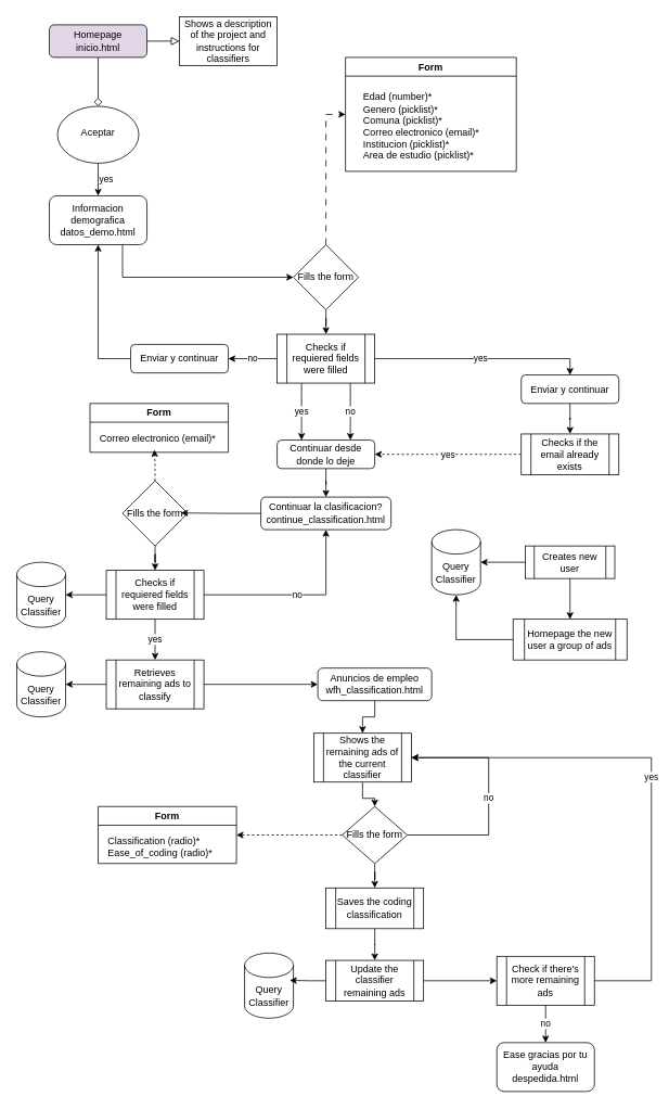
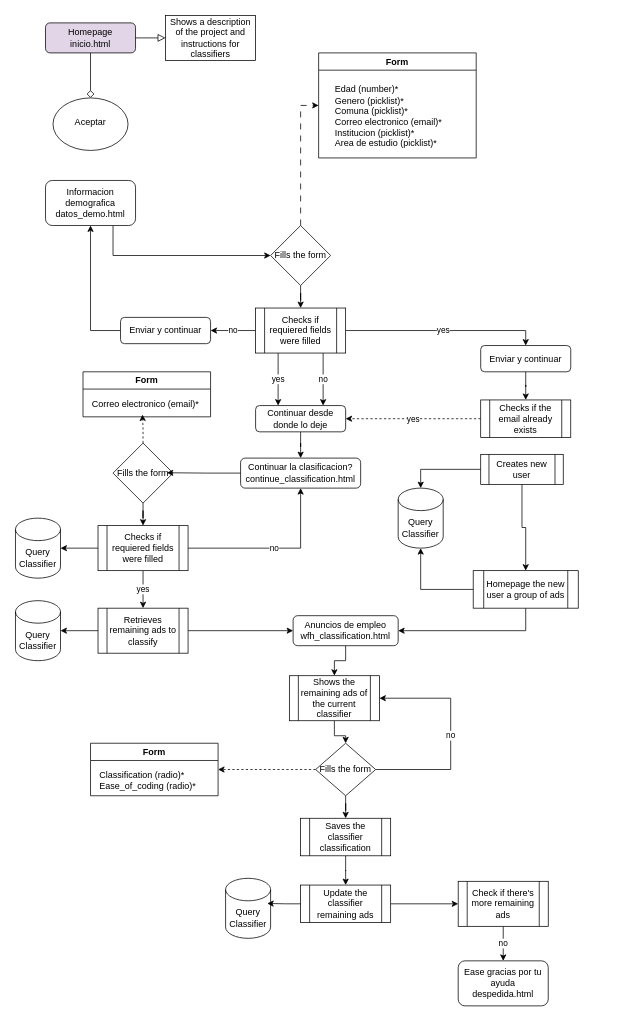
- <mxCell id="9" value="yes" style="edgeStyle=orthogonalEdgeStyle;rounded=0;orthogonalLoop=1;jettySize=auto;html=1;" edge="1" parent="1" source="4" target="8"><mxGeometry y="10" relative="1" as="geometry"><mxPoint as="offset" /></mxGeometry></mxCell>
- <mxCell id="21" value="Creates new user" style="shape=process;whiteSpace=wrap;html=1;backgroundOutline=1;" vertex="1" parent="1"><mxGeometry x="645" y="670" width="110" height="40" as="geometry" /></mxCell>
+ <mxCell id="21" value="Creates new user" style="shape=process;whiteSpace=wrap;html=1;backgroundOutline=1;" vertex="1" parent="1"><mxGeometry x="640" y="605" width="110" height="40" as="geometry" /></mxCell>
+ <mxCell id="48" style="edgeStyle=orthogonalEdgeStyle;rounded=0;orthogonalLoop=1;jettySize=auto;html=1;entryX=1;entryY=0.5;entryDx=0;entryDy=0;" edge="1" parent="1" source="49" target="24"><mxGeometry relative="1" as="geometry"><Array as="points"><mxPoint x="700" y="840" /></Array></mxGeometry></mxCell>
- <mxCell id="67" value="yes" style="edgeStyle=orthogonalEdgeStyle;rounded=0;orthogonalLoop=1;jettySize=auto;html=1;entryX=1;entryY=0.5;entryDx=0;entryDy=0;" edge="1" parent="1" source="69" target="54"><mxGeometry relative="1" as="geometry"><Array as="points"><mxPoint x="800" y="1204" /><mxPoint x="800" y="930" /></Array></mxGeometry></mxCell>
- <mxCell id="62" value="Saves the coding classification" style="shape=process;whiteSpace=wrap;html=1;backgroundOutline=1;" vertex="1" parent="1"><mxGeometry x="400" y="1090" width="120" height="50" as="geometry" /></mxCell>
+ <mxCell id="62" value="Saves the classifier classification" style="shape=process;whiteSpace=wrap;html=1;backgroundOutline=1;" vertex="1" parent="1"><mxGeometry x="400" y="1090" width="120" height="50" as="geometry" /></mxCell>
